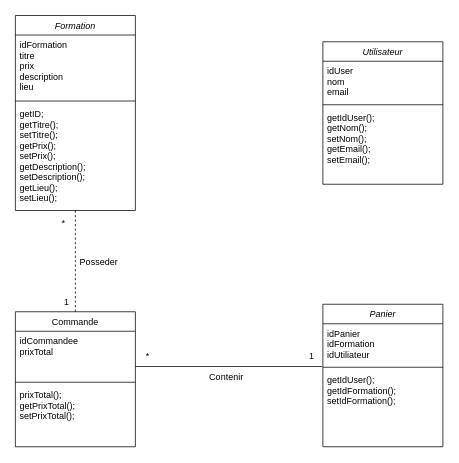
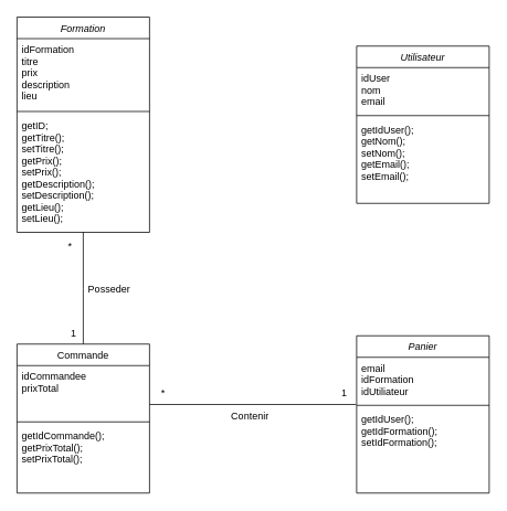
- <mxCell id="10" value="" style="endArrow=none;shadow=0;strokeWidth=1;rounded=0;endFill=0;edgeStyle=elbowEdgeStyle;elbow=vertical;entryX=0.5;entryY=0;entryDx=0;entryDy=0;dashed=1;" parent="1" source="2" target="6" edge="1"><mxGeometry x="0.5" y="41" relative="1" as="geometry"><mxPoint x="280" y="57" as="sourcePoint" /><mxPoint x="440" y="57" as="targetPoint" /><mxPoint x="-40" y="32" as="offset" /></mxGeometry></mxCell>
+ <mxCell id="10" value="" style="endArrow=none;shadow=0;strokeWidth=1;rounded=0;endFill=0;edgeStyle=elbowEdgeStyle;elbow=vertical;entryX=0.5;entryY=0;entryDx=0;entryDy=0;" parent="1" source="2" target="6" edge="1"><mxGeometry x="0.5" y="41" relative="1" as="geometry"><mxPoint x="280" y="57" as="sourcePoint" /><mxPoint x="440" y="57" as="targetPoint" /><mxPoint x="-40" y="32" as="offset" /></mxGeometry></mxCell>
- <mxCell id="19" value="idPanier&#10;idFormation&#10;idUtiliateur&#10;" style="text;align=left;verticalAlign=top;spacingLeft=4;spacingRight=4;overflow=hidden;rotatable=0;points=[[0,0.5],[1,0.5]];portConstraint=eastwest;" vertex="1" parent="18"><mxGeometry y="26" width="160" height="54" as="geometry" /></mxCell>
+ <mxCell id="19" value="email&#10;idFormation&#10;idUtiliateur&#10;" style="text;align=left;verticalAlign=top;spacingLeft=4;spacingRight=4;overflow=hidden;rotatable=0;points=[[0,0.5],[1,0.5]];portConstraint=eastwest;" vertex="1" parent="18"><mxGeometry y="26" width="160" height="54" as="geometry" /></mxCell>
- <mxCell id="9" value="prixTotal();&#10;getPrixTotal();&#10;setPrixTotal();&#10;" style="text;align=left;verticalAlign=top;spacingLeft=4;spacingRight=4;overflow=hidden;rotatable=0;points=[[0,0.5],[1,0.5]];portConstraint=eastwest;" parent="6" vertex="1"><mxGeometry y="98" width="160" height="82" as="geometry" /></mxCell>
+ <mxCell id="9" value="getIdCommande();&#10;getPrixTotal();&#10;setPrixTotal();&#10;" style="text;align=left;verticalAlign=top;spacingLeft=4;spacingRight=4;overflow=hidden;rotatable=0;points=[[0,0.5],[1,0.5]];portConstraint=eastwest;" parent="6" vertex="1"><mxGeometry y="98" width="160" height="82" as="geometry" /></mxCell>
